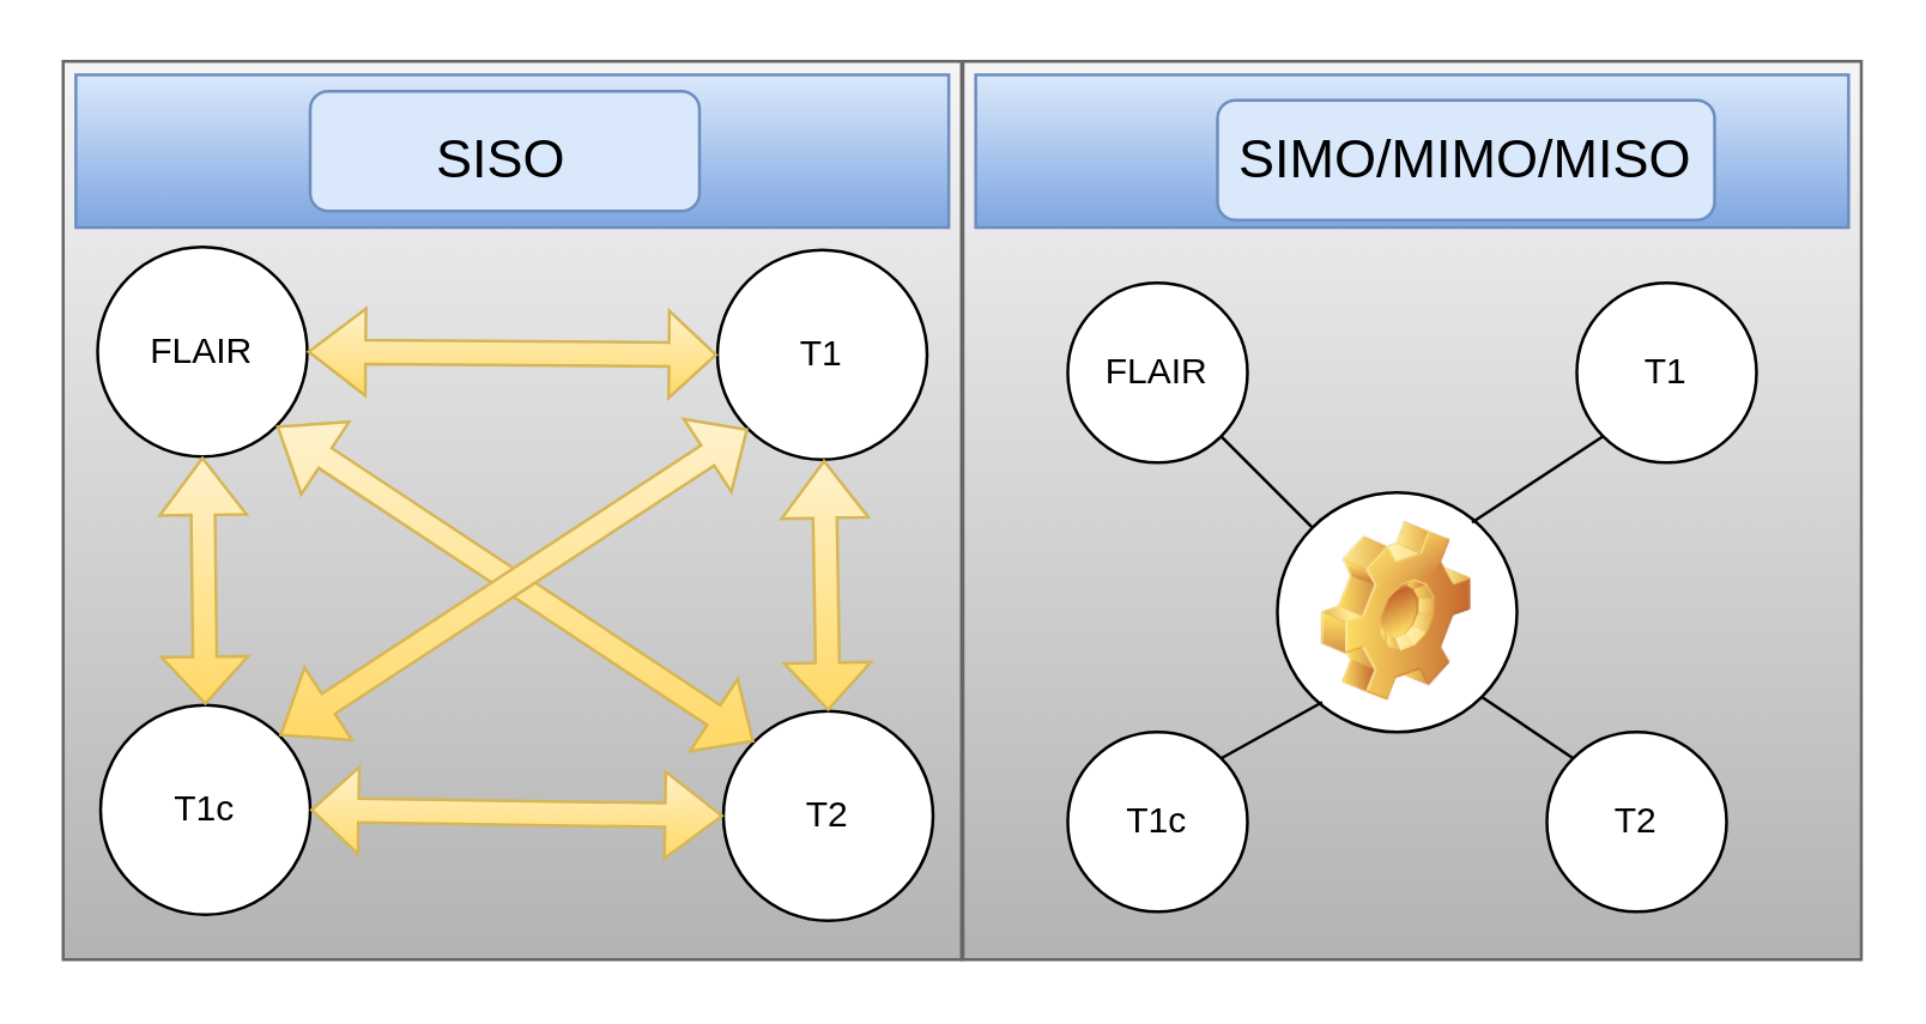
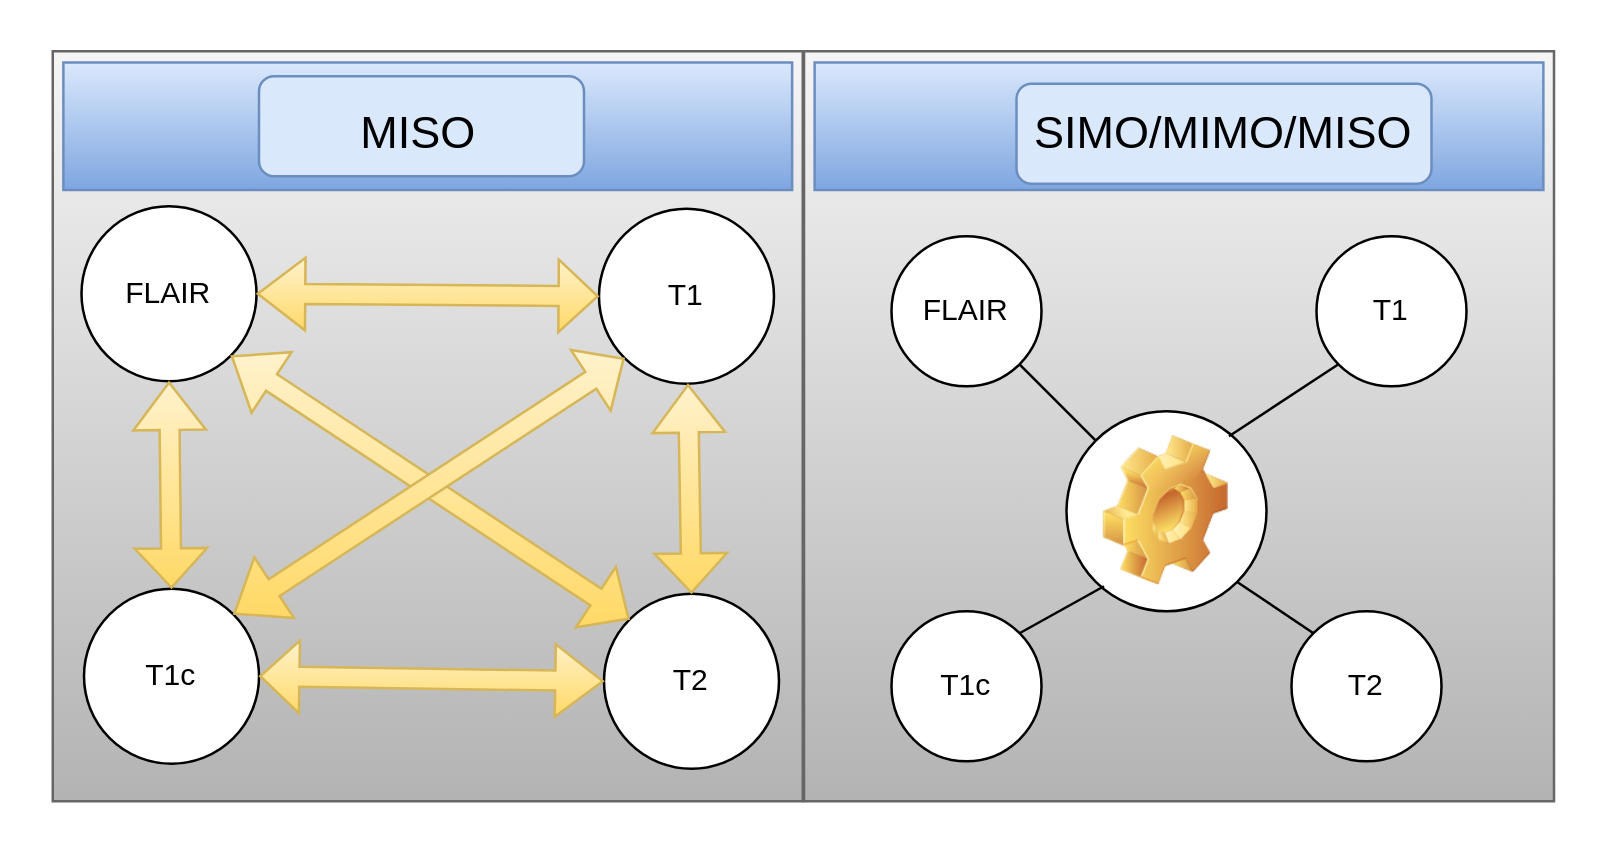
- <mxCell id="27" value="&lt;font style=&quot;font-size: 18px&quot;&gt;SISO&lt;/font&gt;" style="text;html=1;strokeColor=none;fillColor=none;align=center;verticalAlign=middle;whiteSpace=wrap;rounded=0;" parent="1" vertex="1"><mxGeometry x="102" y="33" width="130" height="40" as="geometry" /></mxCell>
+ <mxCell id="27" value="&lt;font style=&quot;font-size: 18px&quot;&gt;MISO&lt;/font&gt;" style="text;html=1;strokeColor=none;fillColor=none;align=center;verticalAlign=middle;whiteSpace=wrap;rounded=0;" parent="1" vertex="1"><mxGeometry x="102" y="33" width="130" height="40" as="geometry" /></mxCell>
